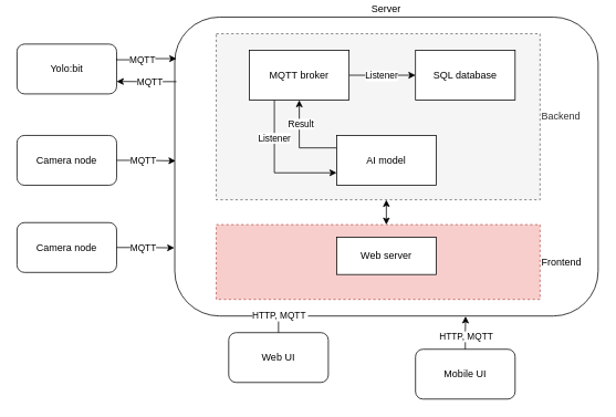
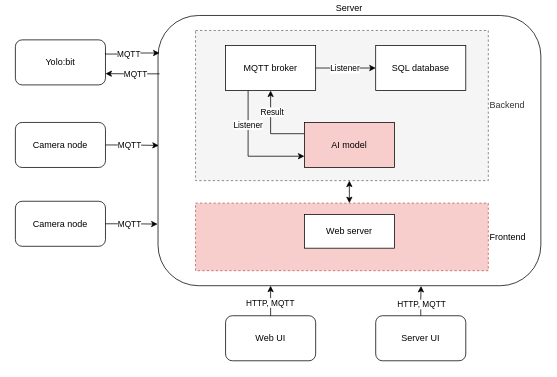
- <mxCell id="18" value="AI model" style="rounded=0;whiteSpace=wrap;html=1;" vertex="1" parent="1"><mxGeometry x="405" y="162.5" width="120" height="60" as="geometry" /></mxCell>
+ <mxCell id="18" value="AI model" style="rounded=0;whiteSpace=wrap;html=1;fillColor=#f8cecc;" vertex="1" parent="1"><mxGeometry x="405" y="162.5" width="120" height="60" as="geometry" /></mxCell>
- <mxCell id="8" value="Web UI" style="rounded=1;whiteSpace=wrap;html=1;" vertex="1" parent="1"><mxGeometry x="275" y="400" width="120" height="60" as="geometry" /></mxCell>
+ <mxCell id="8" value="Web UI" style="rounded=1;whiteSpace=wrap;html=1;" vertex="1" parent="1"><mxGeometry x="300" y="420" width="120" height="60" as="geometry" /></mxCell>
- <mxCell id="9" value="Mobile UI" style="rounded=1;whiteSpace=wrap;html=1;" vertex="1" parent="1"><mxGeometry x="500" y="420" width="120" height="60" as="geometry" /></mxCell>
+ <mxCell id="9" value="Server UI" style="rounded=1;whiteSpace=wrap;html=1;" vertex="1" parent="1"><mxGeometry x="500" y="420" width="120" height="60" as="geometry" /></mxCell>
